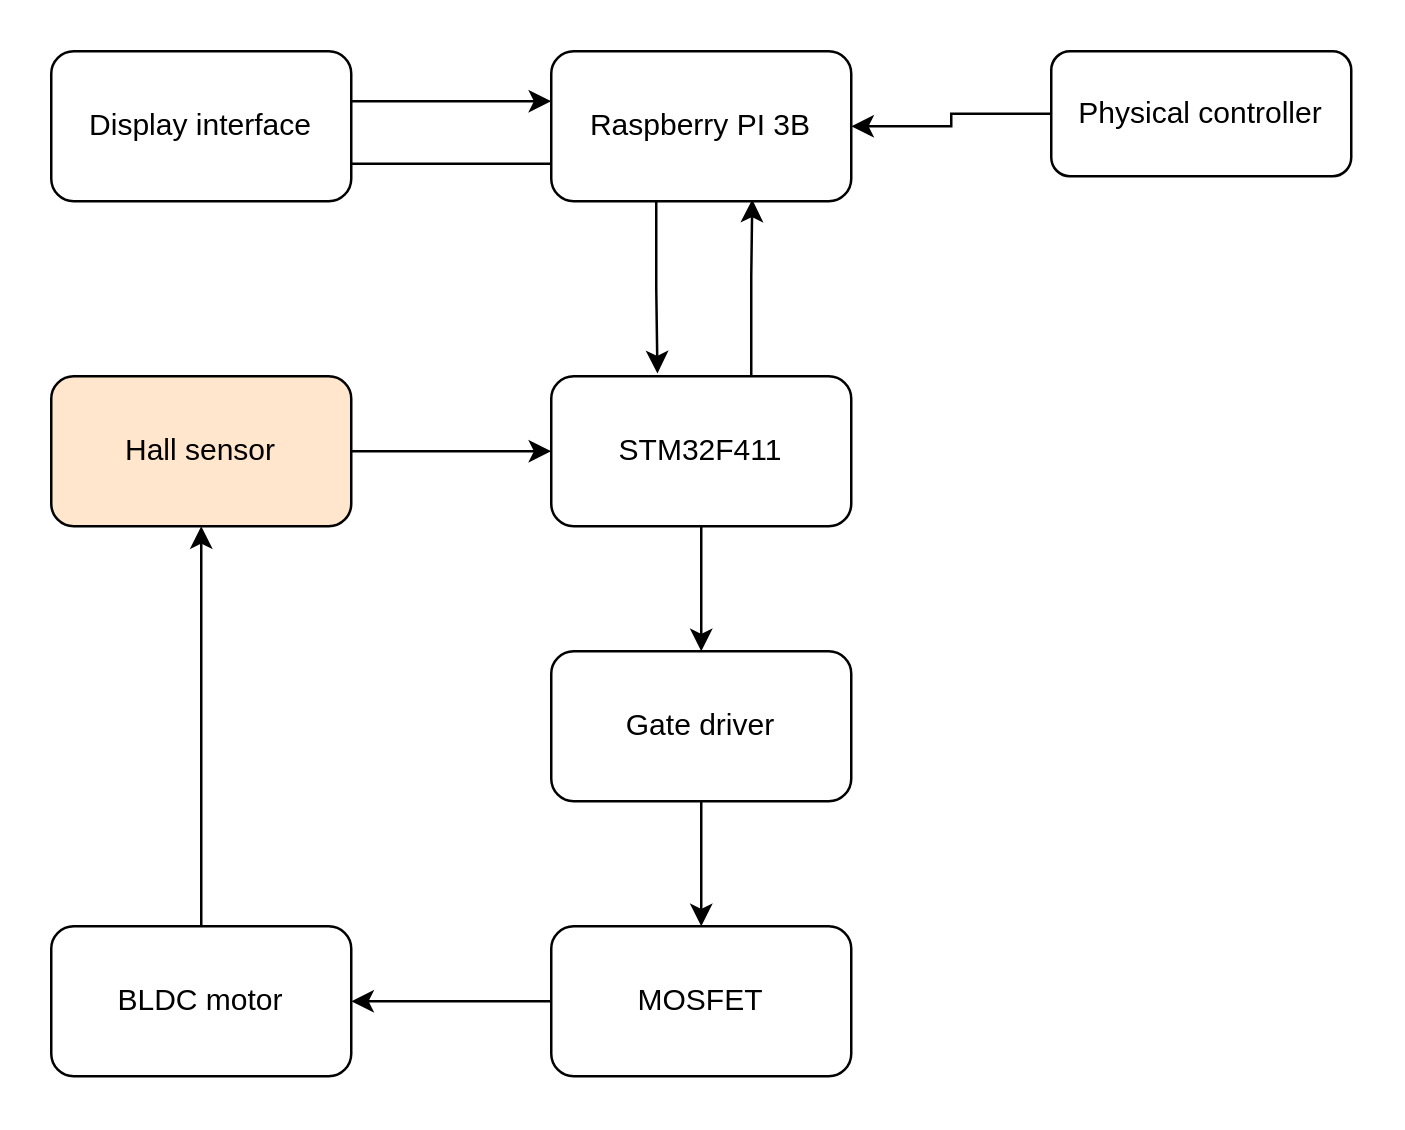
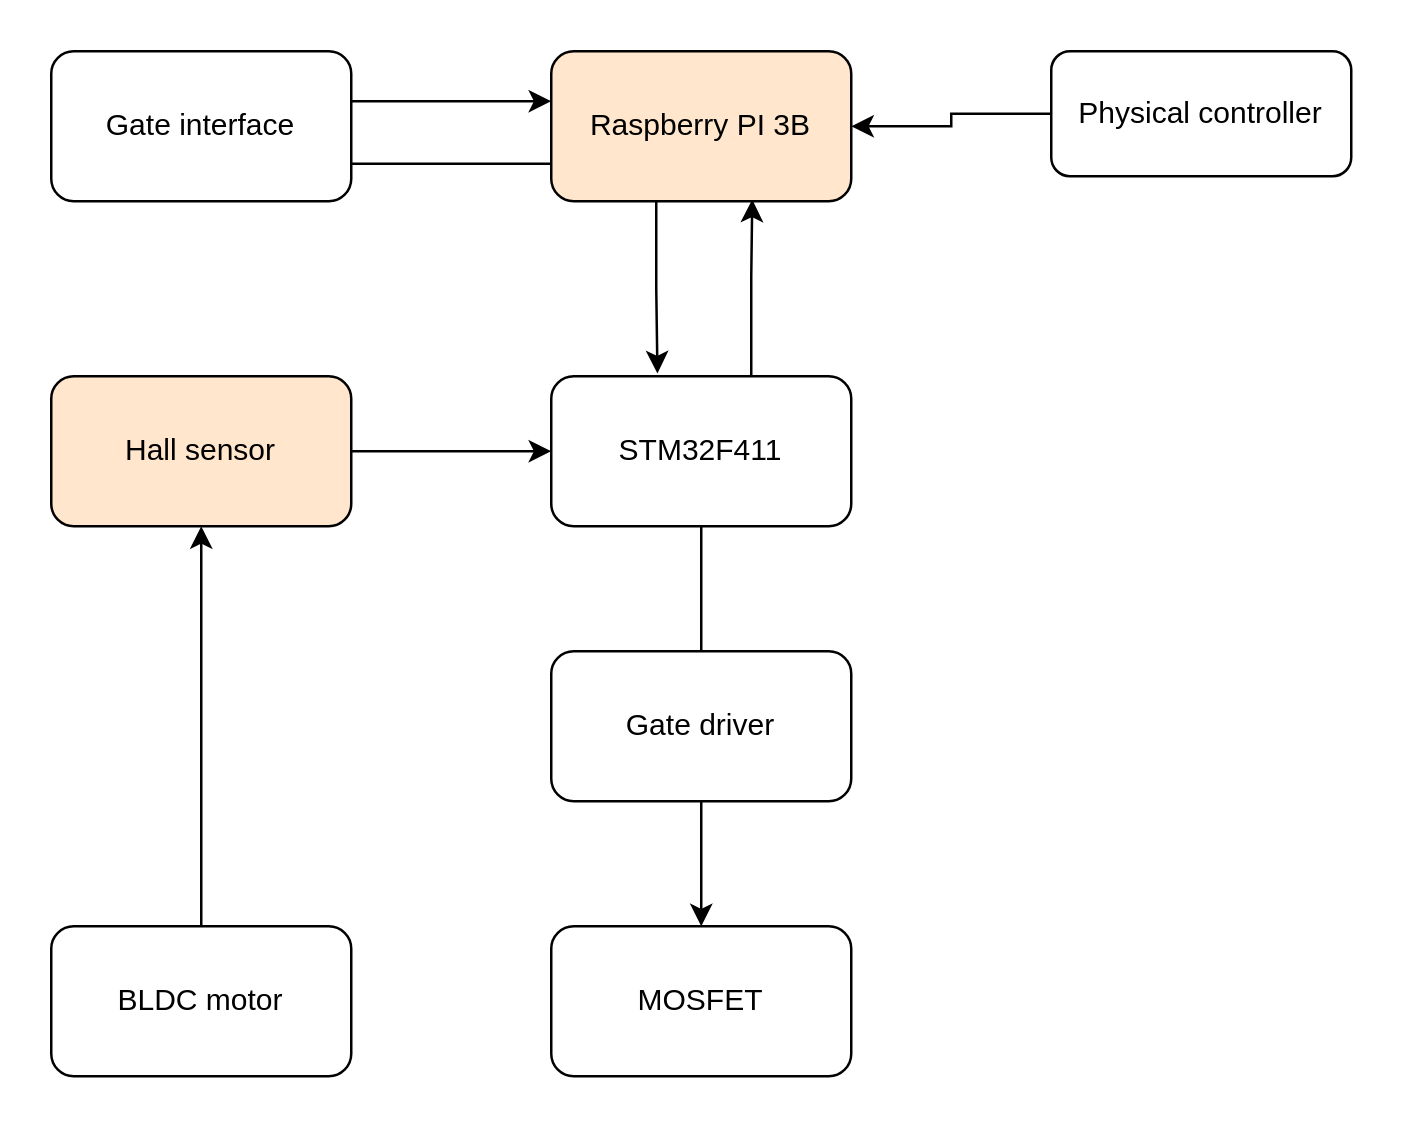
- <mxCell id="19" value="Display interface" style="rounded=1;whiteSpace=wrap;html=1;" vertex="1" parent="1"><mxGeometry x="20" y="20" width="120" height="60" as="geometry" /></mxCell>
+ <mxCell id="19" value="Gate interface" style="rounded=1;whiteSpace=wrap;html=1;" vertex="1" parent="1"><mxGeometry x="20" y="20" width="120" height="60" as="geometry" /></mxCell>
- <mxCell id="7" value="Raspberry PI 3B" style="rounded=1;whiteSpace=wrap;html=1;" vertex="1" parent="1"><mxGeometry x="220" y="20" width="120" height="60" as="geometry" /></mxCell>
+ <mxCell id="7" value="Raspberry PI 3B" style="rounded=1;whiteSpace=wrap;html=1;fillColor=#ffe6cc;" vertex="1" parent="1"><mxGeometry x="220" y="20" width="120" height="60" as="geometry" /></mxCell>
- <mxCell id="2" style="edgeStyle=orthogonalEdgeStyle;rounded=0;orthogonalLoop=1;jettySize=auto;html=1;entryX=0.5;entryY=0;entryDx=0;entryDy=0;" edge="1" parent="1" source="4" target="11"><mxGeometry relative="1" as="geometry" /></mxCell>
+ <mxCell id="2" style="edgeStyle=orthogonalEdgeStyle;rounded=0;orthogonalLoop=1;jettySize=auto;html=1;entryX=0.5;entryY=0;entryDx=0;entryDy=0;endArrow=none;" edge="1" parent="1" source="4" target="11"><mxGeometry relative="1" as="geometry" /></mxCell>
- <mxCell id="12" style="edgeStyle=orthogonalEdgeStyle;rounded=0;orthogonalLoop=1;jettySize=auto;html=1;entryX=1;entryY=0.5;entryDx=0;entryDy=0;" edge="1" parent="1" source="13" target="17"><mxGeometry relative="1" as="geometry" /></mxCell>
